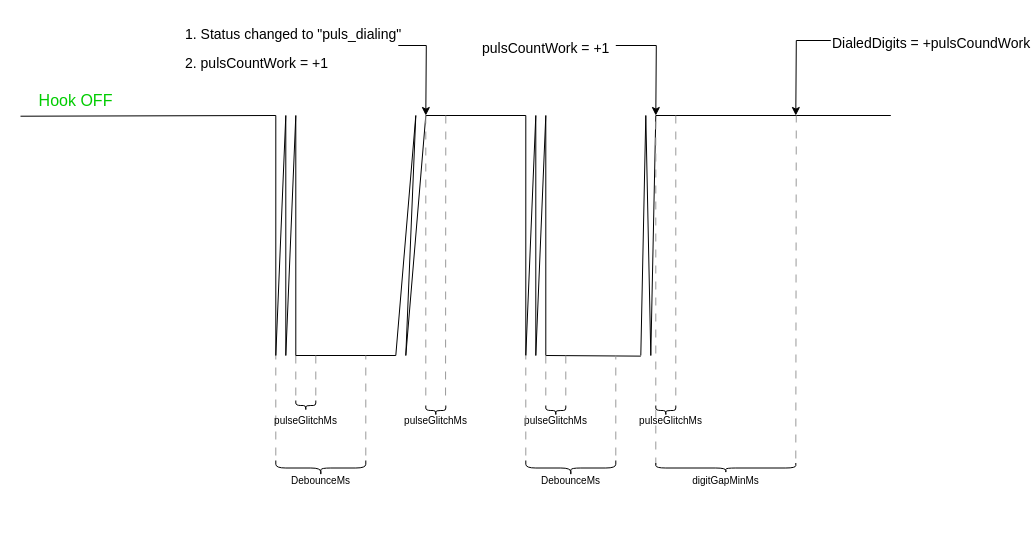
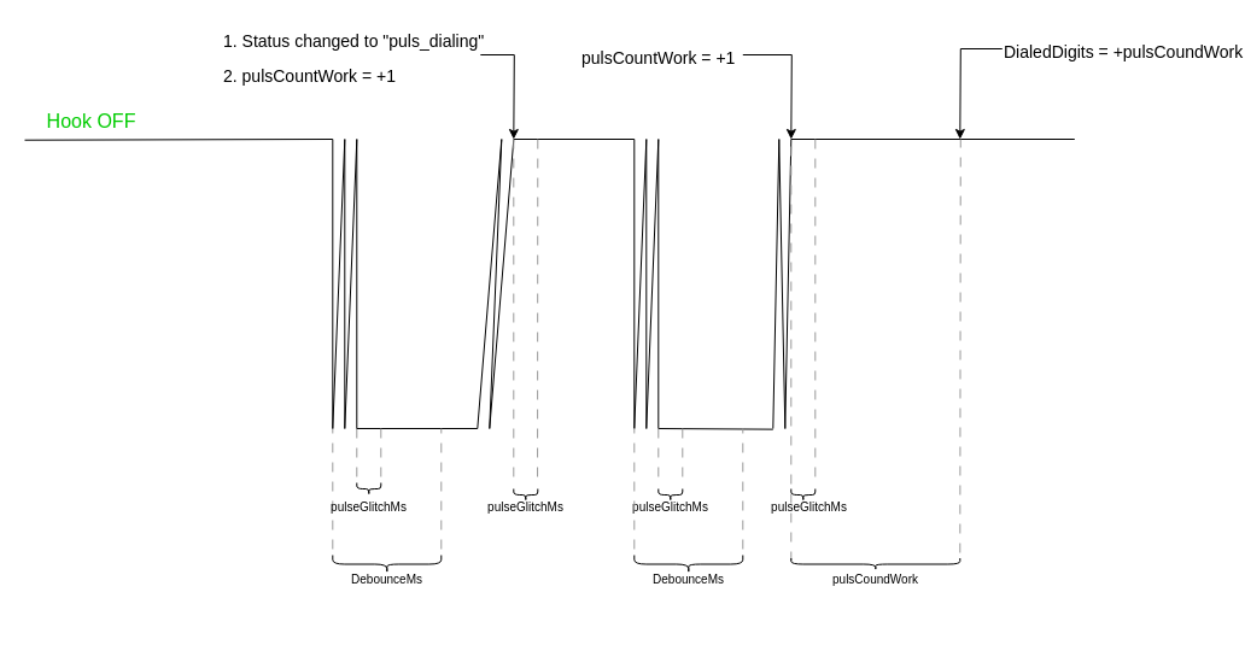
- <mxCell id="2" value="&lt;span style=&quot;font-size: 10px;&quot;&gt;digitGapMinMs&lt;/span&gt;" style="text;html=1;align=center;verticalAlign=middle;resizable=0;points=[];autosize=1;strokeColor=none;fillColor=none;" vertex="1" parent="1"><mxGeometry x="680.3" y="465" width="90" height="30" as="geometry" /></mxCell>
+ <mxCell id="2" value="&lt;span style=&quot;font-size: 10px;&quot;&gt;pulsCoundWork&lt;/span&gt;" style="text;html=1;align=center;verticalAlign=middle;resizable=0;points=[];autosize=1;strokeColor=none;fillColor=none;" vertex="1" parent="1"><mxGeometry x="680.3" y="465" width="90" height="30" as="geometry" /></mxCell>
